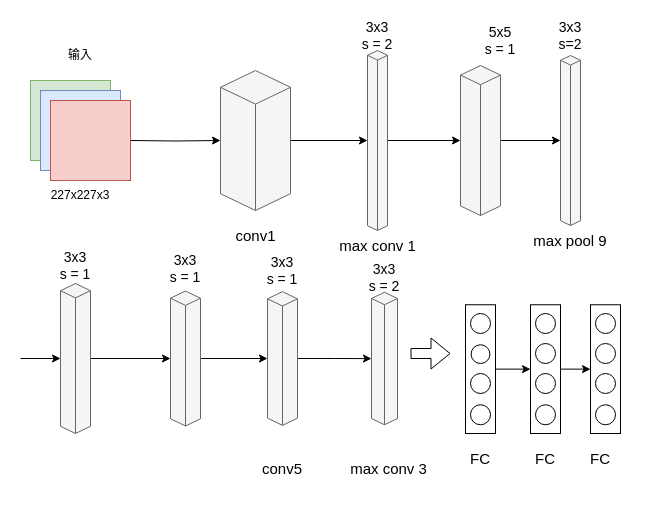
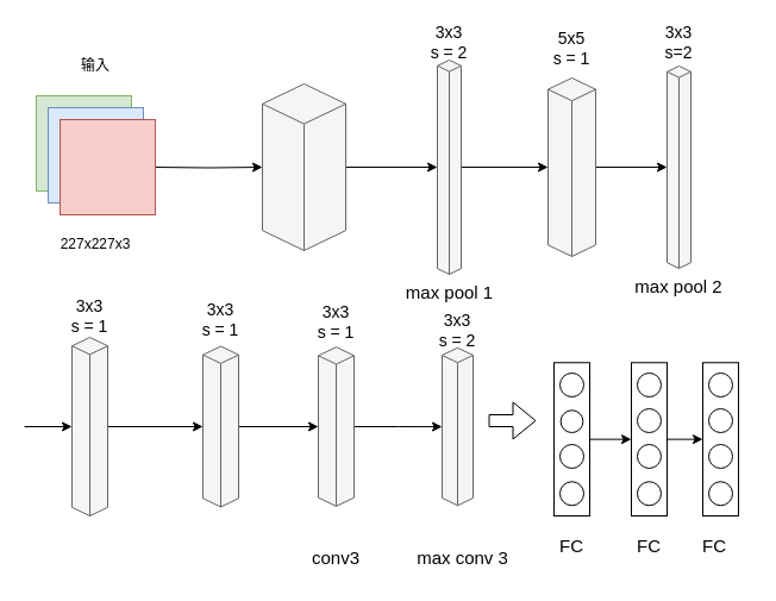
- <mxCell id="18" value="&lt;font style=&quot;font-size: 14px&quot;&gt;5x5&lt;br&gt;s = 1&lt;/font&gt;" style="text;html=1;strokeColor=none;fillColor=none;align=center;verticalAlign=middle;whiteSpace=wrap;rounded=0;fontSize=11;" parent="1" vertex="1"><mxGeometry x="470" y="25" width="60" height="30" as="geometry" /></mxCell>
+ <mxCell id="18" value="&lt;font style=&quot;font-size: 14px&quot;&gt;5x5&lt;br&gt;s = 1&lt;/font&gt;" style="text;html=1;strokeColor=none;fillColor=none;align=center;verticalAlign=middle;whiteSpace=wrap;rounded=0;fontSize=11;" parent="1" vertex="1"><mxGeometry x="450" y="25" width="60" height="30" as="geometry" /></mxCell>
- <mxCell id="12" value="227x227x3" style="text;html=1;strokeColor=none;fillColor=none;align=center;verticalAlign=middle;whiteSpace=wrap;rounded=0;" parent="1" vertex="1"><mxGeometry x="50" y="180" width="60" height="30" as="geometry" /></mxCell>
+ <mxCell id="12" value="227x227x3" style="text;html=1;strokeColor=none;fillColor=none;align=center;verticalAlign=middle;whiteSpace=wrap;rounded=0;" parent="1" vertex="1"><mxGeometry x="50" y="190" width="60" height="30" as="geometry" /></mxCell>
- <mxCell id="14" value="&lt;font style=&quot;font-size: 15px;&quot;&gt;conv1&lt;/font&gt;" style="text;html=1;strokeColor=none;fillColor=none;align=center;verticalAlign=middle;whiteSpace=wrap;rounded=0;" parent="1" vertex="1"><mxGeometry x="227.5" y="225" width="55" height="20" as="geometry" /></mxCell>
- <mxCell id="21" value="&lt;font style=&quot;font-size: 15px&quot;&gt;max pool 9&lt;/font&gt;" style="text;html=1;strokeColor=none;fillColor=none;align=center;verticalAlign=middle;whiteSpace=wrap;rounded=0;fontSize=11;" parent="1" vertex="1"><mxGeometry x="530" y="225" width="80" height="30" as="geometry" /></mxCell>
+ <mxCell id="21" value="&lt;font style=&quot;font-size: 15px&quot;&gt;max pool 2&lt;/font&gt;" style="text;html=1;strokeColor=none;fillColor=none;align=center;verticalAlign=middle;whiteSpace=wrap;rounded=0;fontSize=11;" parent="1" vertex="1"><mxGeometry x="530" y="225" width="80" height="30" as="geometry" /></mxCell>
- <mxCell id="15" value="&lt;font style=&quot;font-size: 15px&quot;&gt;max conv 1&lt;/font&gt;" style="text;html=1;strokeColor=none;fillColor=none;align=center;verticalAlign=middle;whiteSpace=wrap;rounded=0;" parent="1" vertex="1"><mxGeometry x="335.5" y="230" width="83" height="30" as="geometry" /></mxCell>
+ <mxCell id="15" value="&lt;font style=&quot;font-size: 15px&quot;&gt;max pool 1&lt;/font&gt;" style="text;html=1;strokeColor=none;fillColor=none;align=center;verticalAlign=middle;whiteSpace=wrap;rounded=0;" parent="1" vertex="1"><mxGeometry x="335.5" y="230" width="83" height="30" as="geometry" /></mxCell>
- <mxCell id="31" value="&lt;font style=&quot;font-size: 15px&quot;&gt;conv5&lt;/font&gt;" style="text;html=1;strokeColor=none;fillColor=none;align=center;verticalAlign=middle;whiteSpace=wrap;rounded=0;fontSize=11;" parent="1" vertex="1"><mxGeometry x="252" y="453" width="60" height="30" as="geometry" /></mxCell>
+ <mxCell id="31" value="&lt;font style=&quot;font-size: 15px&quot;&gt;conv3&lt;/font&gt;" style="text;html=1;strokeColor=none;fillColor=none;align=center;verticalAlign=middle;whiteSpace=wrap;rounded=0;fontSize=11;" parent="1" vertex="1"><mxGeometry x="252" y="453" width="60" height="30" as="geometry" /></mxCell>
